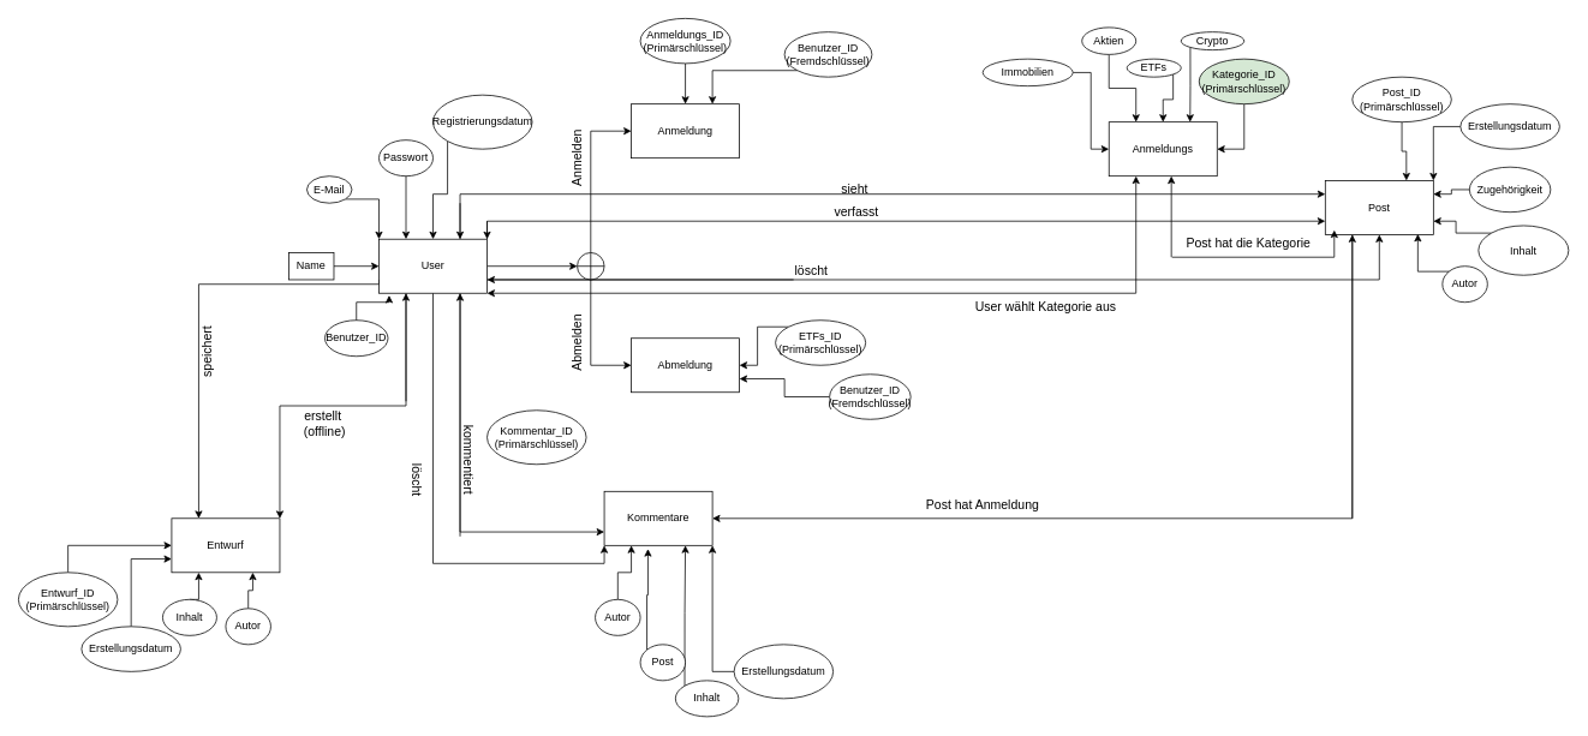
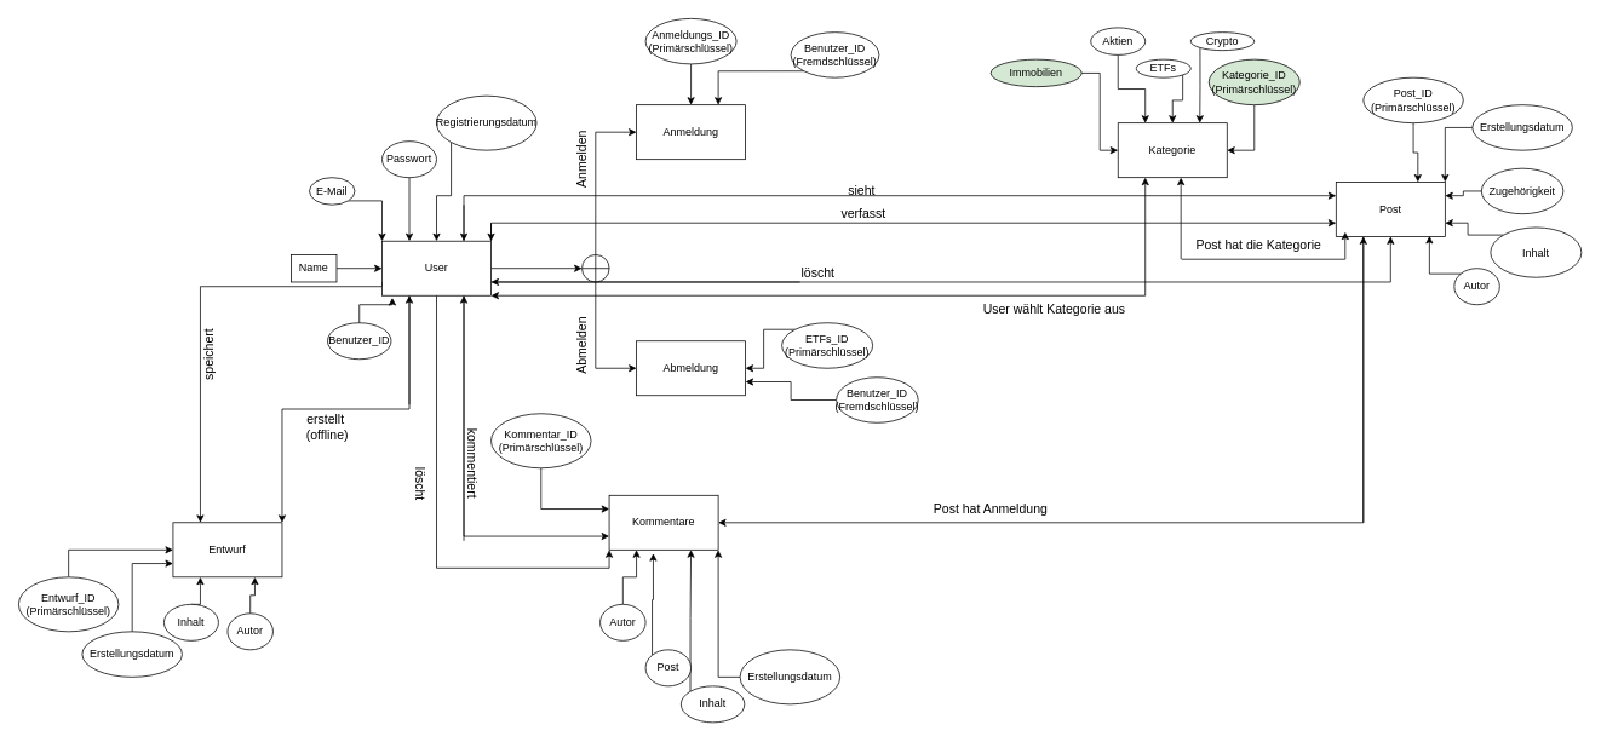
- <mxCell id="37" value="Immobilien" style="ellipse;whiteSpace=wrap;html=1;" parent="1" vertex="1"><mxGeometry x="1090" y="65" width="100" height="30" as="geometry" /></mxCell>
+ <mxCell id="37" value="Immobilien" style="ellipse;whiteSpace=wrap;html=1;fillColor=#d5e8d4;" parent="1" vertex="1"><mxGeometry x="1090" y="65" width="100" height="30" as="geometry" /></mxCell>
- <mxCell id="31" value="Anmeldungs" style="rounded=0;whiteSpace=wrap;html=1;" parent="1" vertex="1"><mxGeometry x="1230" y="135" width="120" height="60" as="geometry" /></mxCell>
+ <mxCell id="31" value="Kategorie" style="rounded=0;whiteSpace=wrap;html=1;" parent="1" vertex="1"><mxGeometry x="1230" y="135" width="120" height="60" as="geometry" /></mxCell>
+ <mxCell id="54" style="edgeStyle=orthogonalEdgeStyle;rounded=0;orthogonalLoop=1;jettySize=auto;html=1;exitX=0.5;exitY=1;exitDx=0;exitDy=0;entryX=0;entryY=0.25;entryDx=0;entryDy=0;" parent="1" source="55" target="53" edge="1"><mxGeometry relative="1" as="geometry" /></mxCell>
